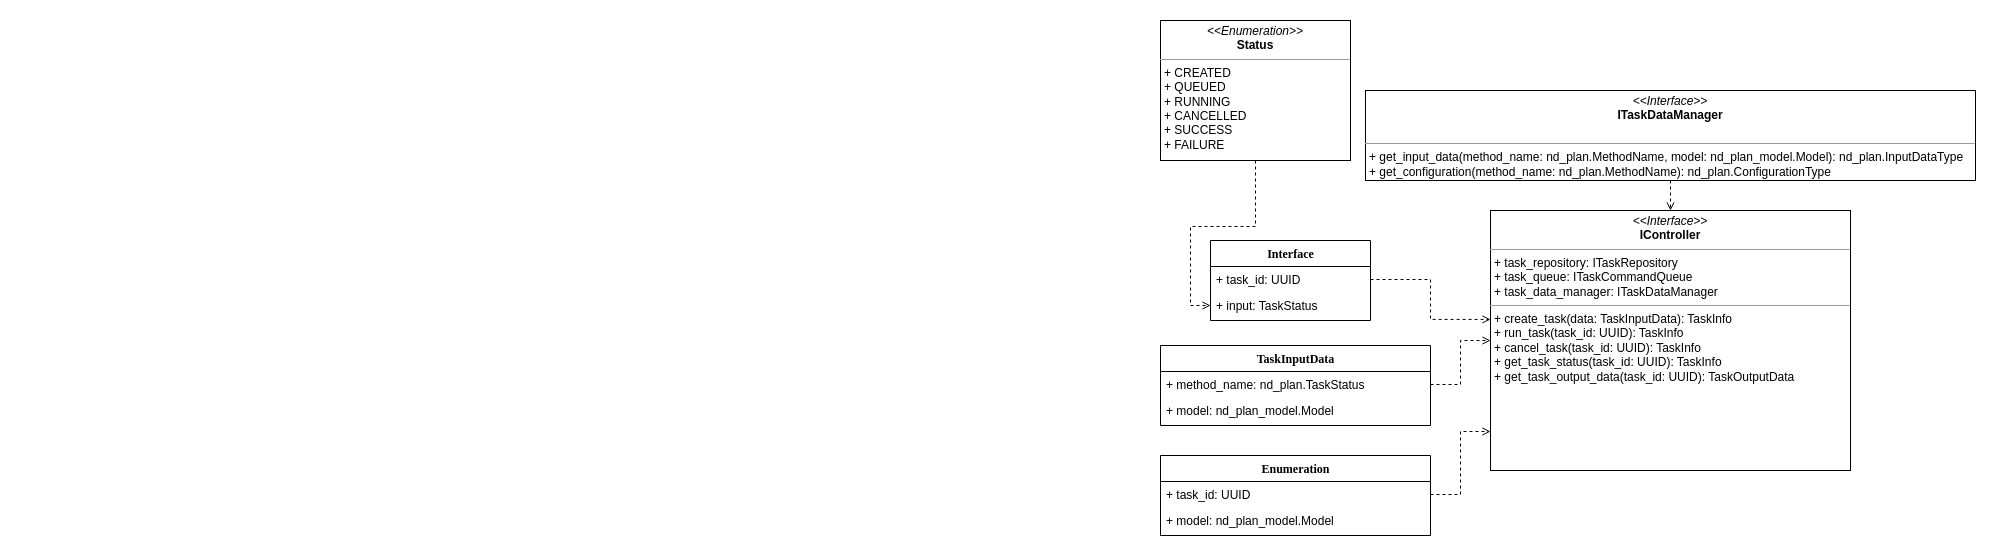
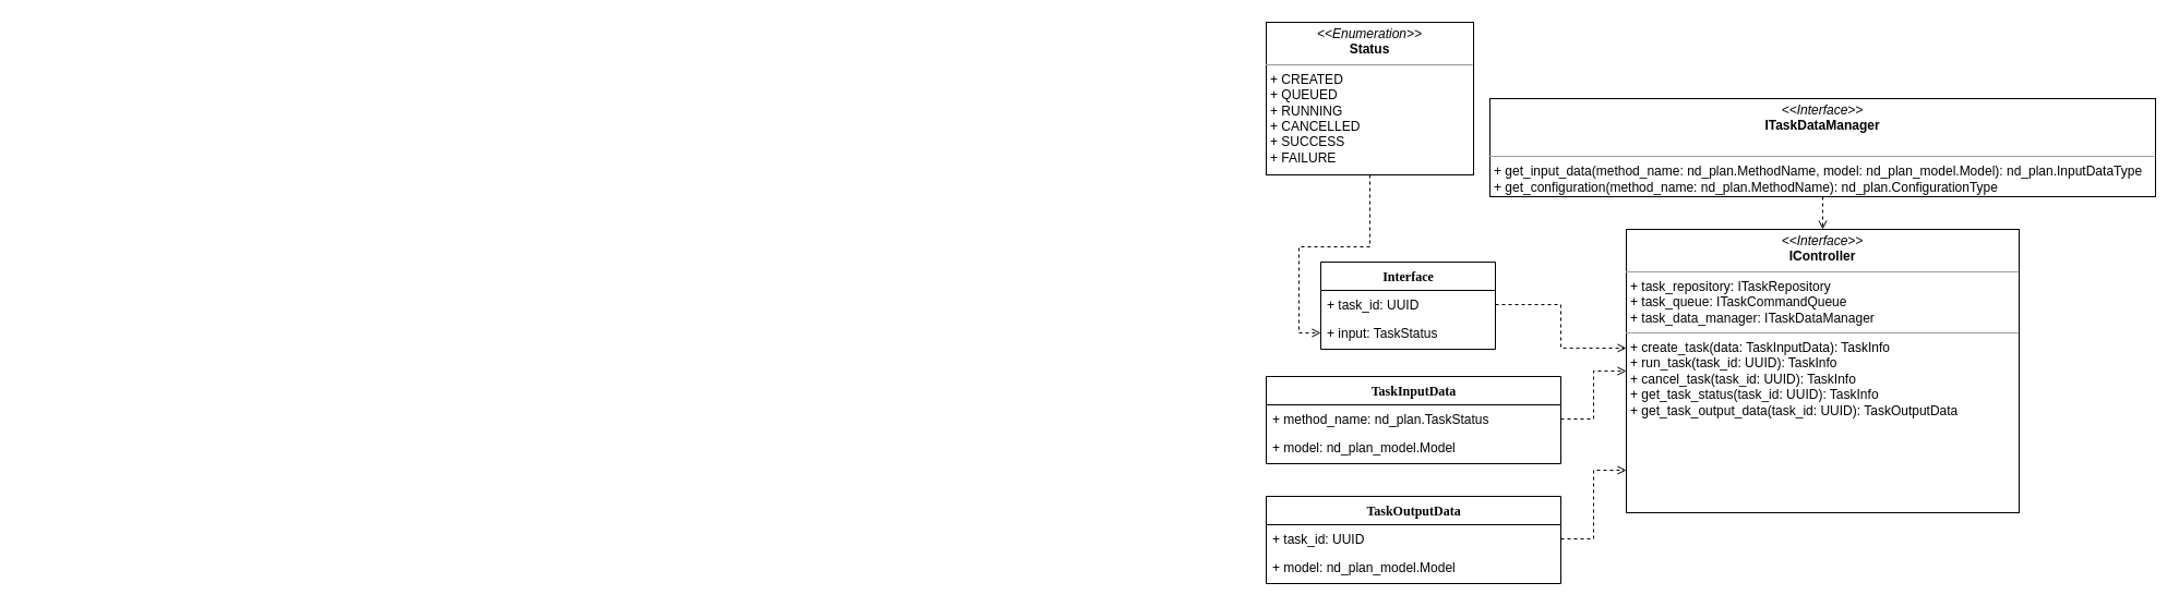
- <mxCell id="11" value="Enumeration" style="swimlane;html=1;fontStyle=1;align=center;verticalAlign=top;childLayout=stackLayout;horizontal=1;startSize=26;horizontalStack=0;resizeParent=1;resizeLast=0;collapsible=1;marginBottom=0;swimlaneFillColor=#ffffff;rounded=0;shadow=0;comic=0;labelBackgroundColor=none;strokeWidth=1;fillColor=none;fontFamily=Verdana;fontSize=12" parent="1" vertex="1"><mxGeometry x="1160" y="455" width="270" height="80" as="geometry" /></mxCell>
+ <mxCell id="11" value="TaskOutputData" style="swimlane;html=1;fontStyle=1;align=center;verticalAlign=top;childLayout=stackLayout;horizontal=1;startSize=26;horizontalStack=0;resizeParent=1;resizeLast=0;collapsible=1;marginBottom=0;swimlaneFillColor=#ffffff;rounded=0;shadow=0;comic=0;labelBackgroundColor=none;strokeWidth=1;fillColor=none;fontFamily=Verdana;fontSize=12" parent="1" vertex="1"><mxGeometry x="1160" y="455" width="270" height="80" as="geometry" /></mxCell>
